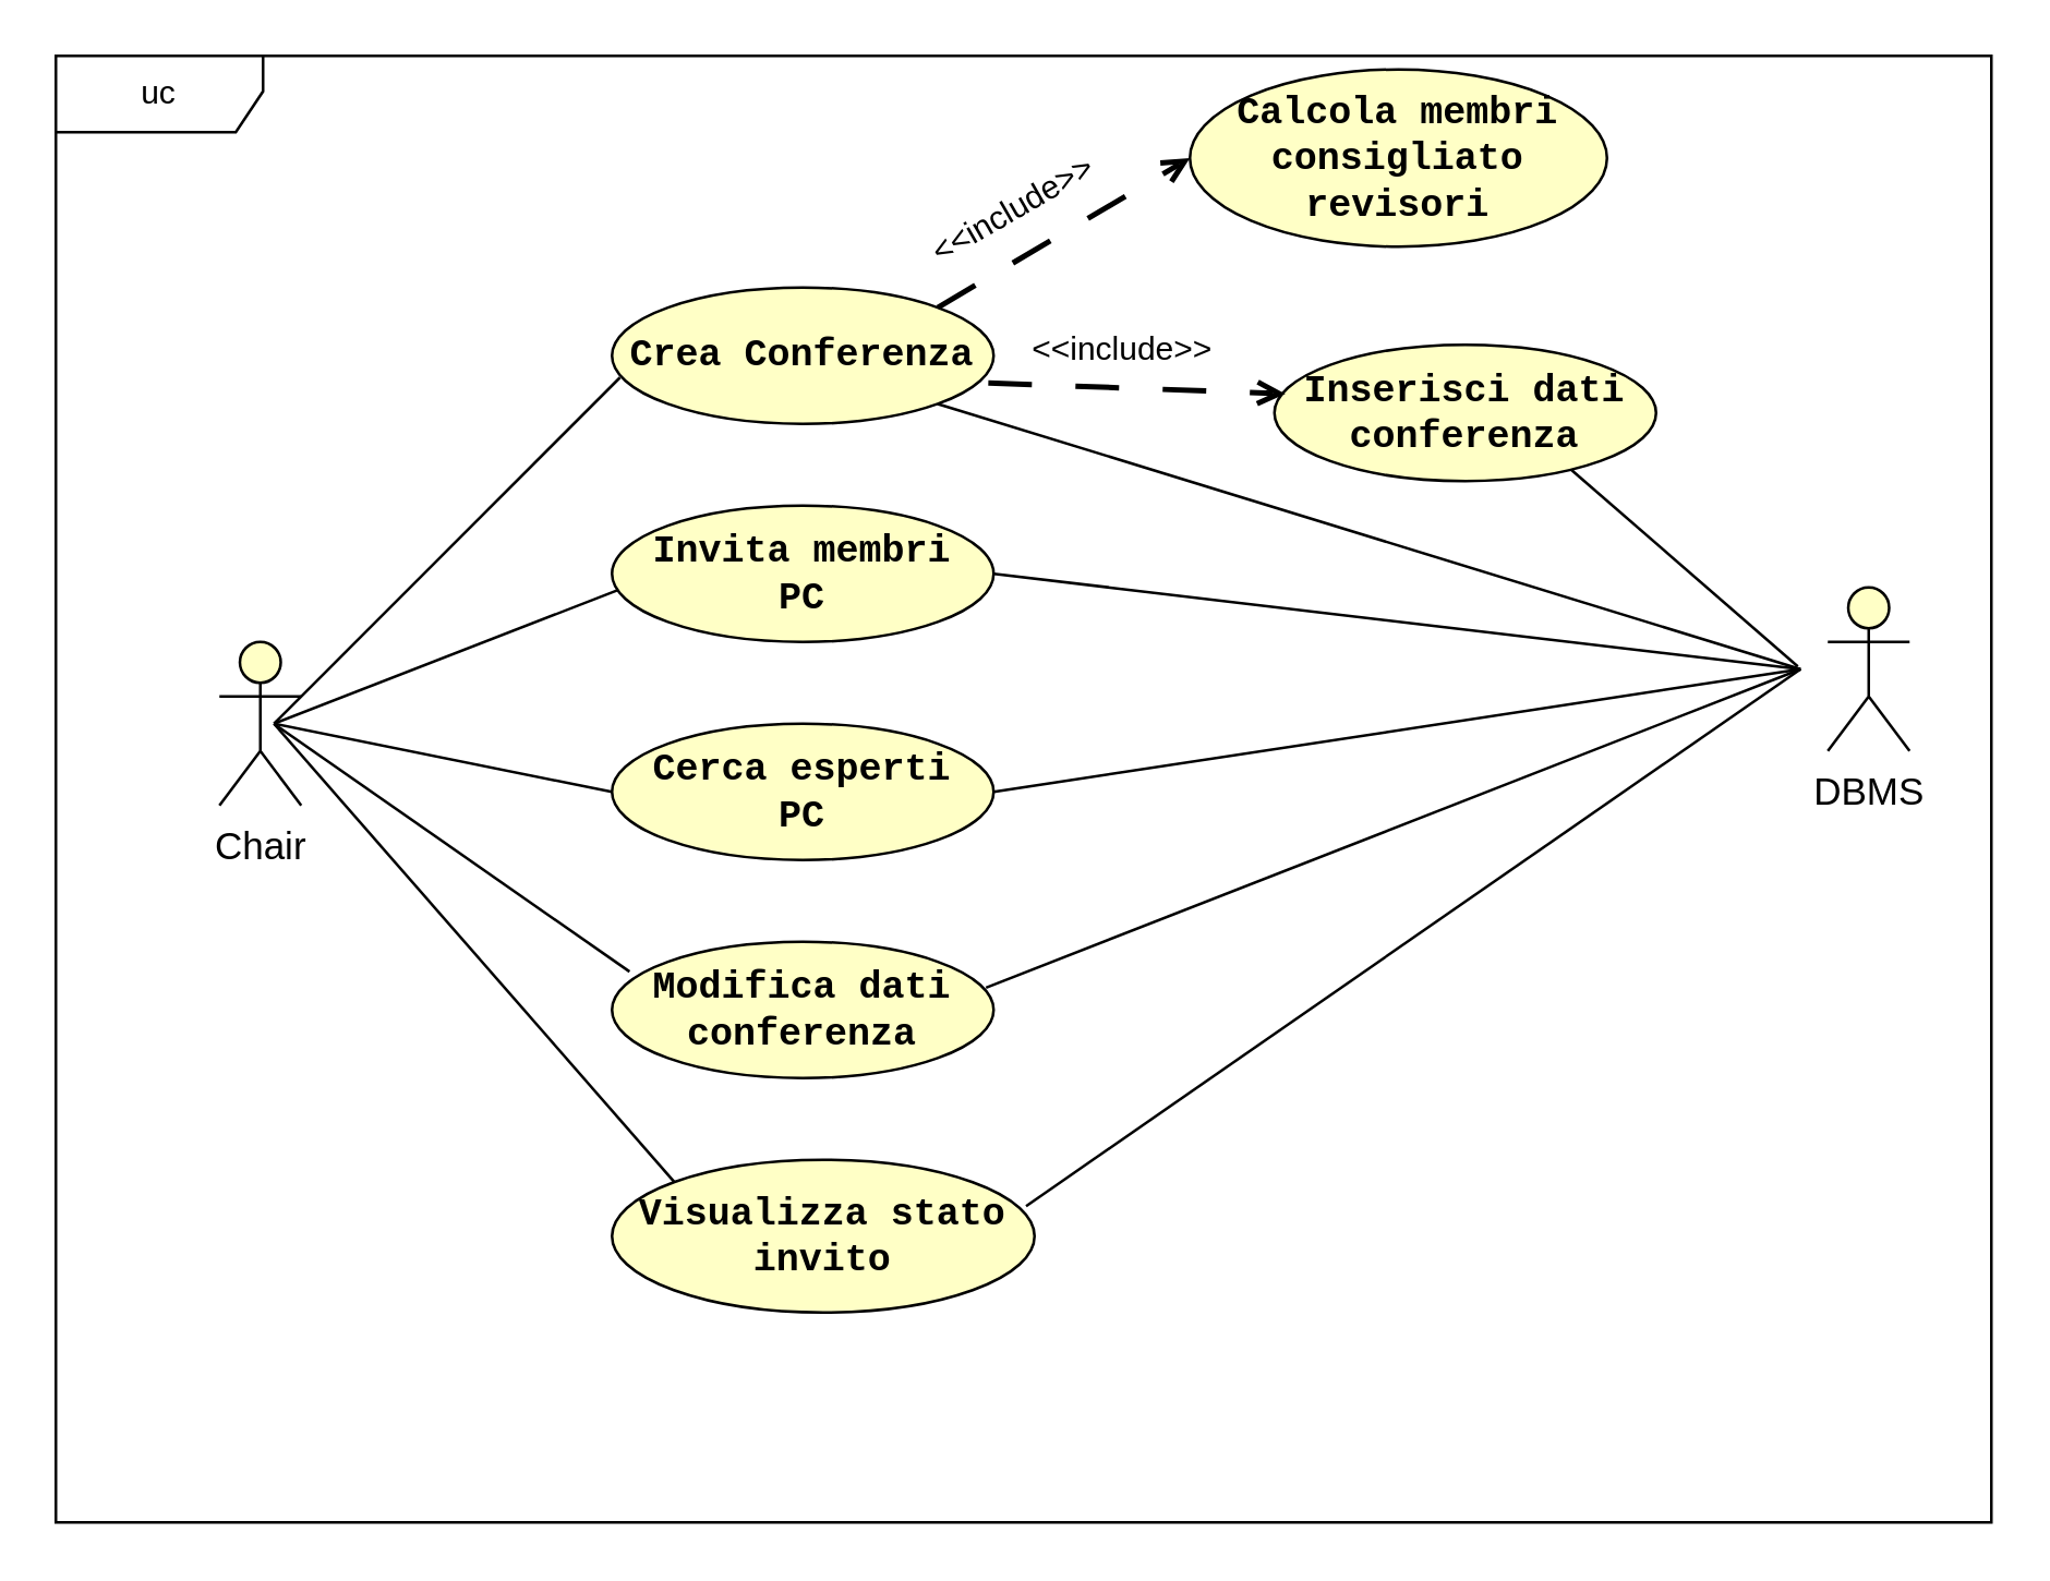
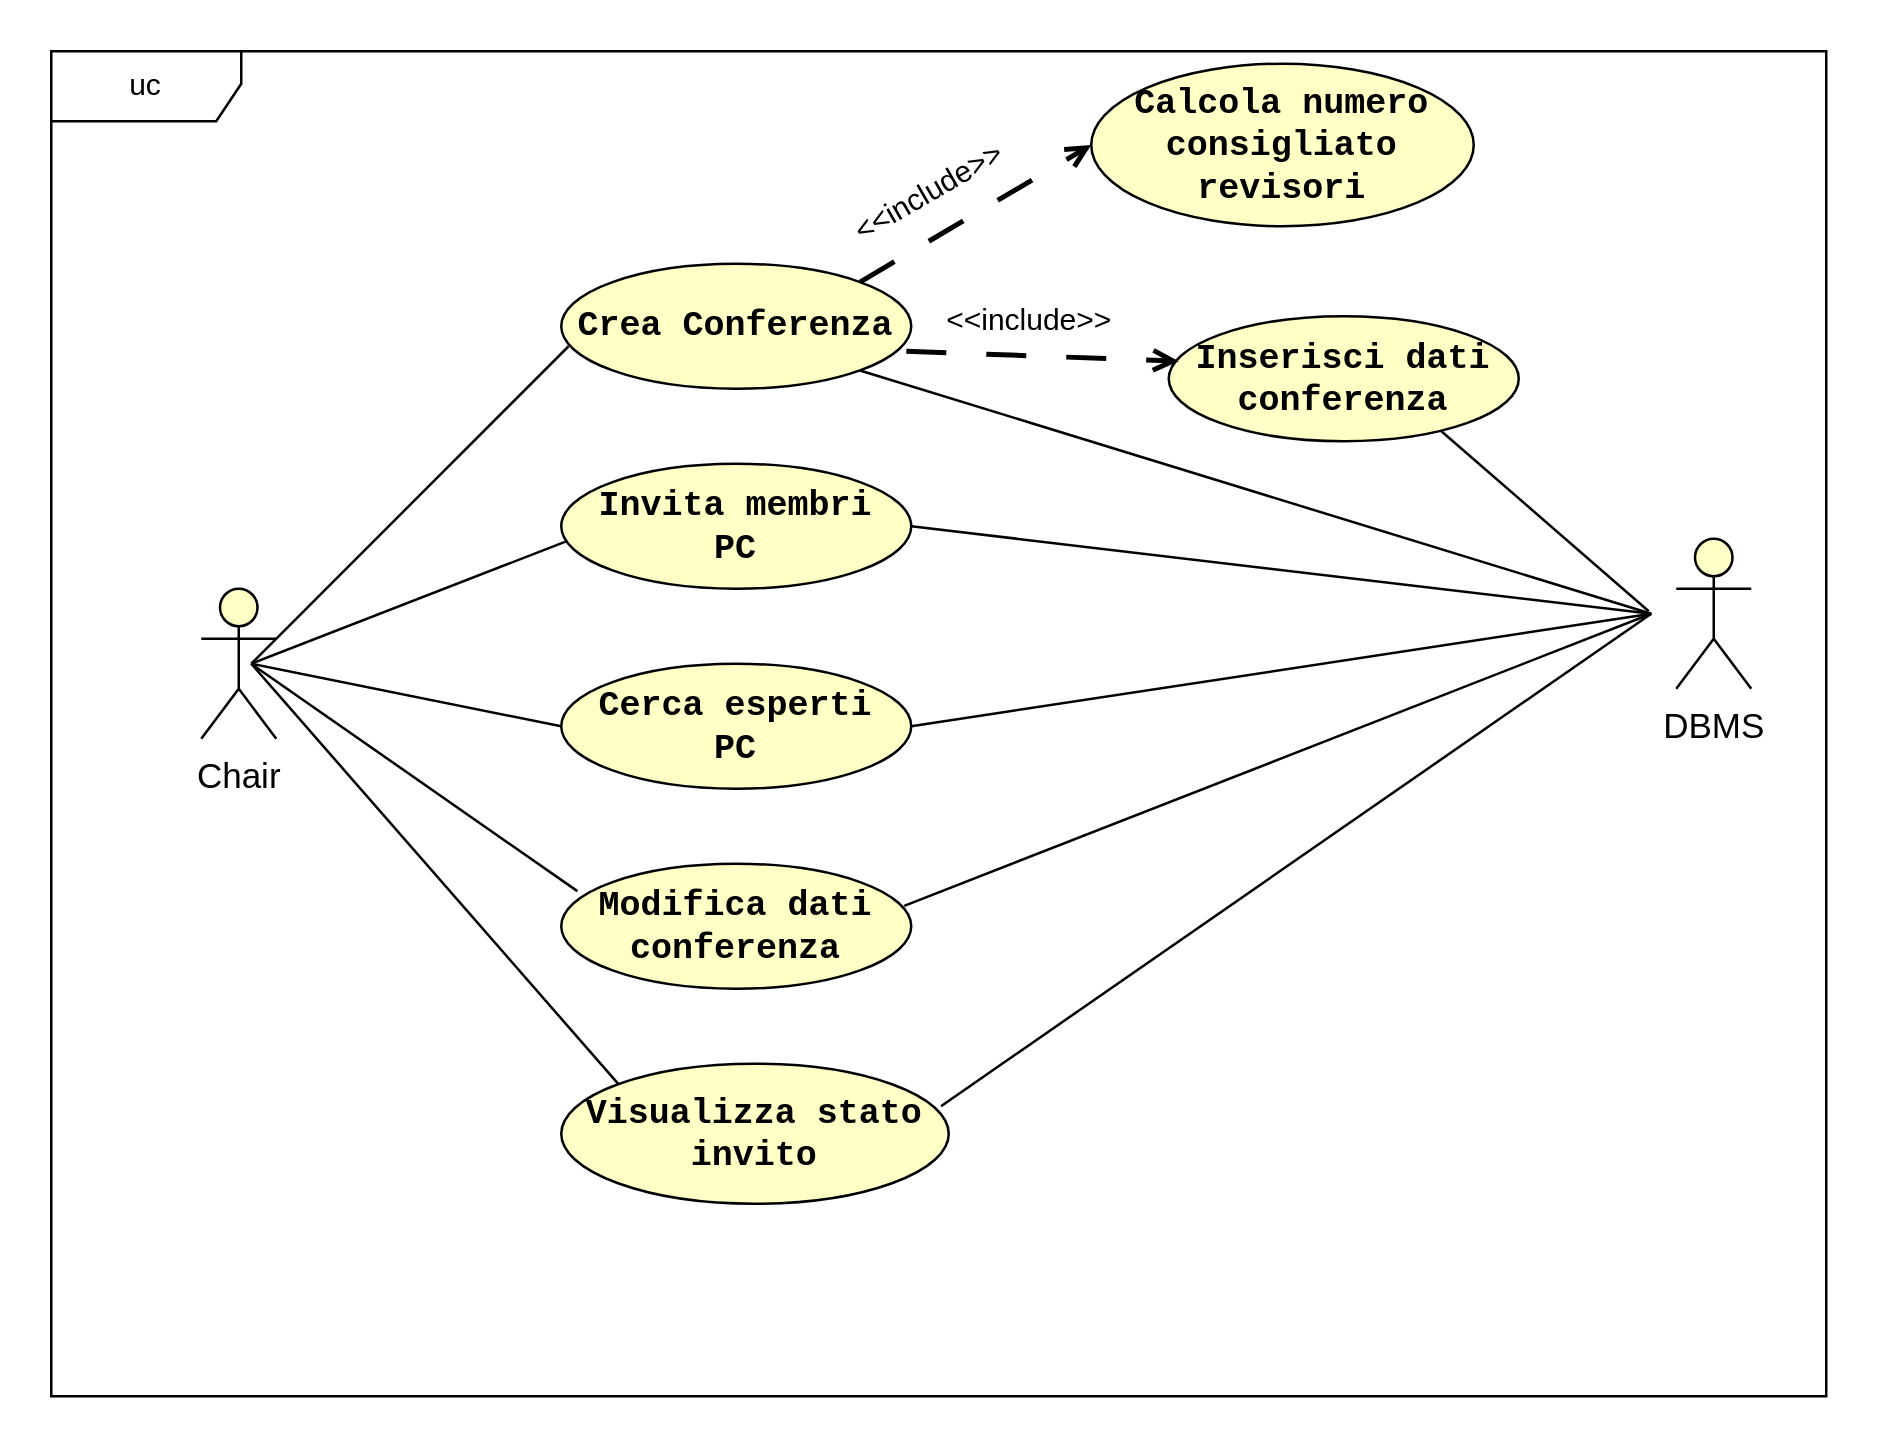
- <mxCell id="24" value="&lt;font face=&quot;Courier New&quot; color=&quot;#000000&quot;&gt;&lt;span style=&quot;caret-color: rgb(0, 0, 0); font-size: 14px;&quot;&gt;&lt;b&gt;Calcola membri&lt;/b&gt;&lt;/span&gt;&lt;/font&gt;&lt;div&gt;&lt;font face=&quot;Courier New&quot; color=&quot;#000000&quot;&gt;&lt;span style=&quot;caret-color: rgb(0, 0, 0); font-size: 14px;&quot;&gt;&lt;b&gt;consigliato&lt;/b&gt;&lt;/span&gt;&lt;/font&gt;&lt;/div&gt;&lt;div&gt;&lt;font face=&quot;Courier New&quot; color=&quot;#000000&quot;&gt;&lt;span style=&quot;caret-color: rgb(0, 0, 0); font-size: 14px;&quot;&gt;&lt;b&gt;revisori&lt;/b&gt;&lt;/span&gt;&lt;/font&gt;&lt;/div&gt;" style="ellipse;whiteSpace=wrap;html=1;fillColor=light-dark(#FFFFC6,#FDF89C);strokeColor=light-dark(#000000,#000000);gradientColor=none;" vertex="1" parent="1"><mxGeometry x="436" y="25" width="153" height="65" as="geometry" /></mxCell>
+ <mxCell id="24" value="&lt;font face=&quot;Courier New&quot; color=&quot;#000000&quot;&gt;&lt;span style=&quot;caret-color: rgb(0, 0, 0); font-size: 14px;&quot;&gt;&lt;b&gt;Calcola numero&lt;/b&gt;&lt;/span&gt;&lt;/font&gt;&lt;div&gt;&lt;font face=&quot;Courier New&quot; color=&quot;#000000&quot;&gt;&lt;span style=&quot;caret-color: rgb(0, 0, 0); font-size: 14px;&quot;&gt;&lt;b&gt;consigliato&lt;/b&gt;&lt;/span&gt;&lt;/font&gt;&lt;/div&gt;&lt;div&gt;&lt;font face=&quot;Courier New&quot; color=&quot;#000000&quot;&gt;&lt;span style=&quot;caret-color: rgb(0, 0, 0); font-size: 14px;&quot;&gt;&lt;b&gt;revisori&lt;/b&gt;&lt;/span&gt;&lt;/font&gt;&lt;/div&gt;" style="ellipse;whiteSpace=wrap;html=1;fillColor=light-dark(#FFFFC6,#FDF89C);strokeColor=light-dark(#000000,#000000);gradientColor=none;" vertex="1" parent="1"><mxGeometry x="436" y="25" width="153" height="65" as="geometry" /></mxCell>
